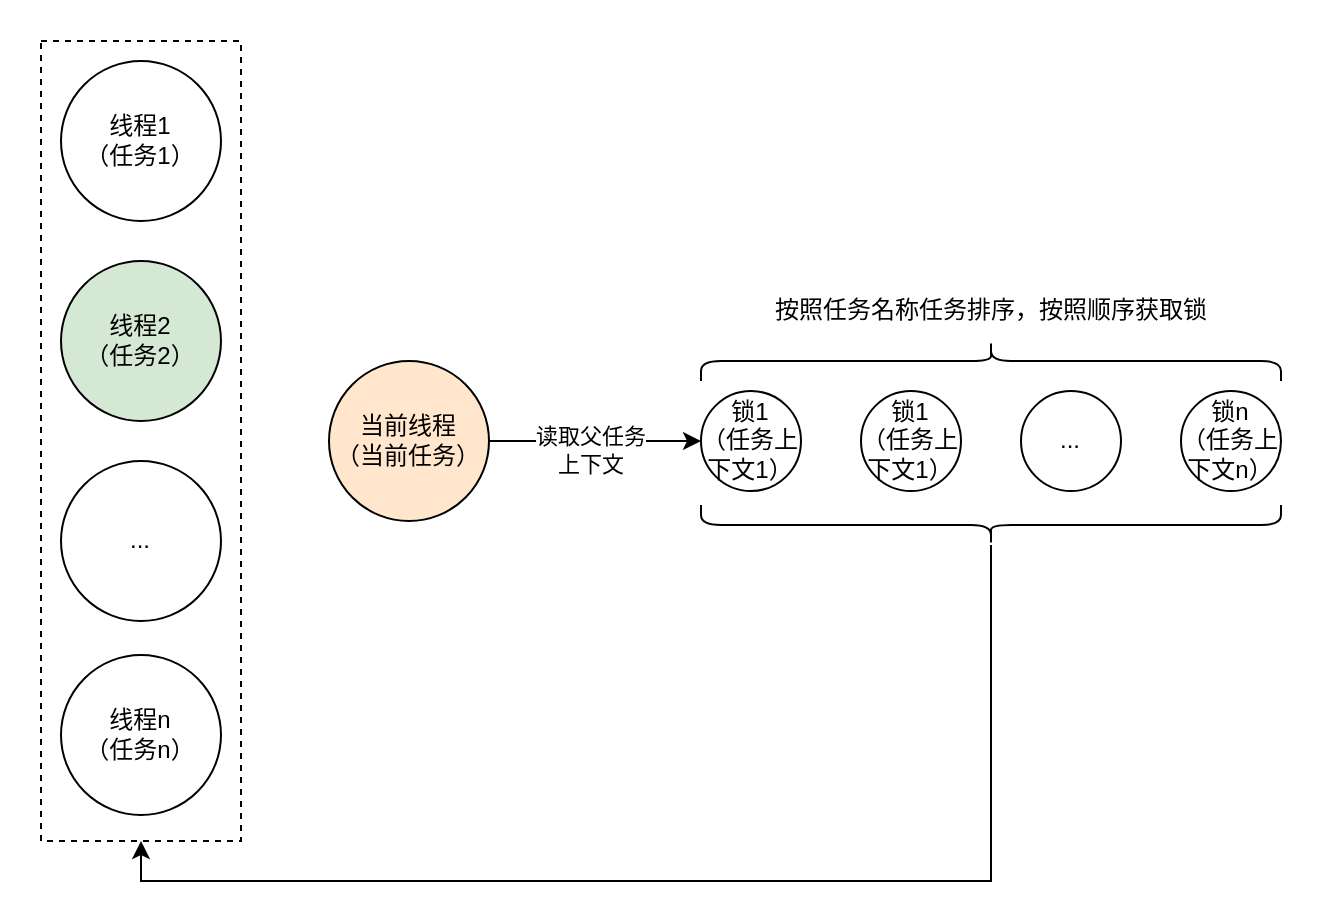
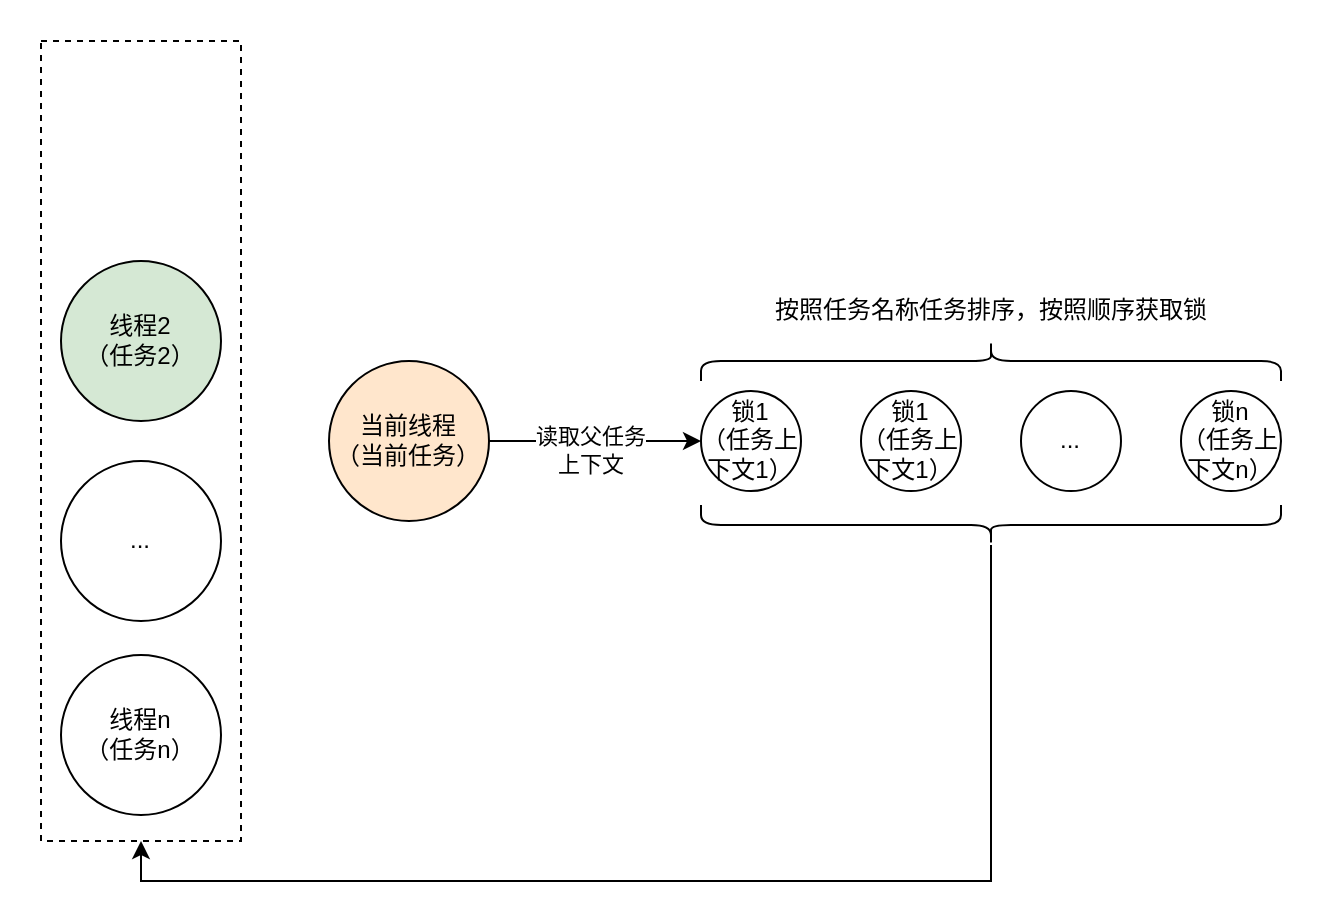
- <mxCell id="6" value="线程1&lt;br&gt;（任务1）" style="ellipse;whiteSpace=wrap;html=1;aspect=fixed;" vertex="1" parent="1"><mxGeometry x="30" y="30" width="80" height="80" as="geometry" /></mxCell>
